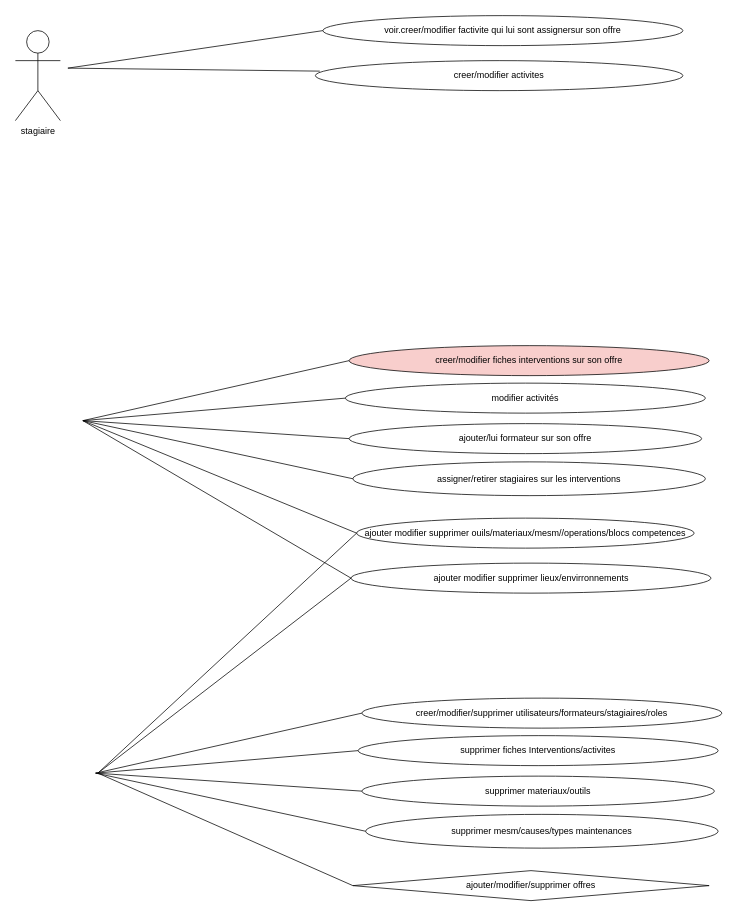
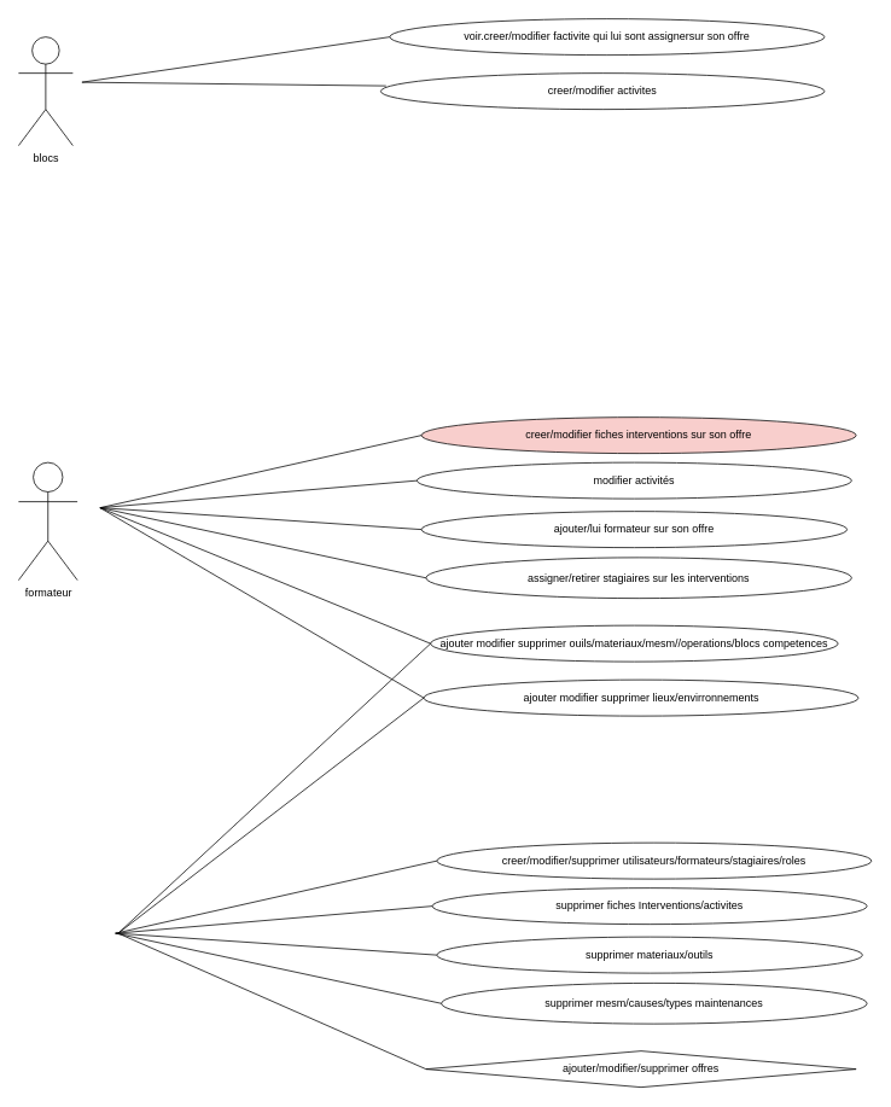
- <mxCell id="3" value="stagiaire" style="shape=umlActor;verticalLabelPosition=bottom;verticalAlign=top;html=1;outlineConnect=0;" vertex="1" parent="1"><mxGeometry x="20" y="40" width="60" height="120" as="geometry" /></mxCell>
+ <mxCell id="3" value="blocs" style="shape=umlActor;verticalLabelPosition=bottom;verticalAlign=top;html=1;outlineConnect=0;" vertex="1" parent="1"><mxGeometry x="20" y="40" width="60" height="120" as="geometry" /></mxCell>
+ <mxCell id="2" value="formateur" style="shape=umlActor;verticalLabelPosition=bottom;verticalAlign=top;html=1;outlineConnect=0;" vertex="1" parent="1"><mxGeometry x="20" y="510" width="65" height="130" as="geometry" /></mxCell>
